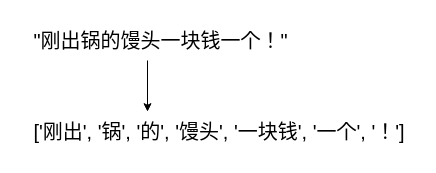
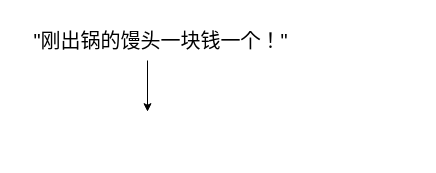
- <mxCell id="3" value="['刚出', '锅', '的', '馒头', '一块钱', '一个', '！']&lt;br&gt;" style="text;align=center;verticalAlign=middle;whiteSpace=wrap;rounded=0;html=1;fontSize=20;" vertex="1" parent="2"><mxGeometry x="4" y="91" width="390" height="40" as="geometry" /></mxCell>
